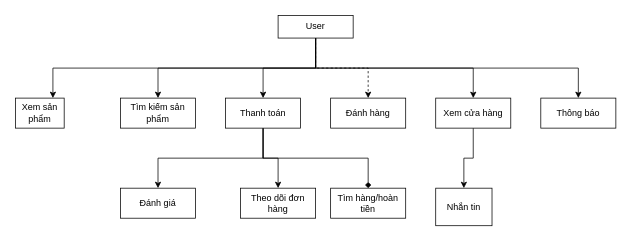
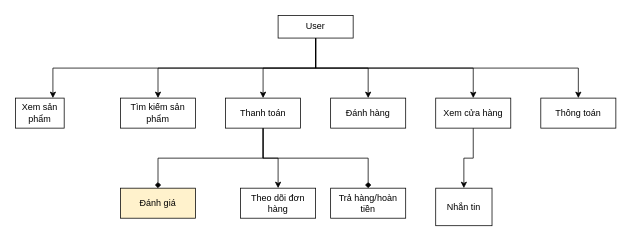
- <mxCell id="5" style="edgeStyle=orthogonalEdgeStyle;rounded=0;orthogonalLoop=1;jettySize=auto;html=1;dashed=1;" parent="1" source="8" target="14" edge="1"><mxGeometry relative="1" as="geometry" /></mxCell>
+ <mxCell id="5" style="edgeStyle=orthogonalEdgeStyle;rounded=0;orthogonalLoop=1;jettySize=auto;html=1;" parent="1" source="8" target="14" edge="1"><mxGeometry relative="1" as="geometry" /></mxCell>
- <mxCell id="18" value="Thông báo" style="rounded=0;whiteSpace=wrap;html=1;" parent="1" vertex="1"><mxGeometry x="720" y="130" width="100" height="40" as="geometry" /></mxCell>
+ <mxCell id="18" value="Thông toán" style="rounded=0;whiteSpace=wrap;html=1;" parent="1" vertex="1"><mxGeometry x="720" y="130" width="100" height="40" as="geometry" /></mxCell>
- <mxCell id="9" style="edgeStyle=orthogonalEdgeStyle;rounded=0;orthogonalLoop=1;jettySize=auto;html=1;entryX=0.5;entryY=0;entryDx=0;entryDy=0;" parent="1" source="12" target="20" edge="1"><mxGeometry relative="1" as="geometry"><Array as="points"><mxPoint x="350" y="210" /><mxPoint x="210" y="210" /></Array></mxGeometry></mxCell>
+ <mxCell id="9" style="edgeStyle=orthogonalEdgeStyle;rounded=0;orthogonalLoop=1;jettySize=auto;html=1;entryX=0.5;entryY=0;entryDx=0;entryDy=0;endArrow=diamond;" parent="1" source="12" target="20" edge="1"><mxGeometry relative="1" as="geometry"><Array as="points"><mxPoint x="350" y="210" /><mxPoint x="210" y="210" /></Array></mxGeometry></mxCell>
- <mxCell id="20" value="Đánh giá" style="rounded=0;whiteSpace=wrap;html=1;" parent="1" vertex="1"><mxGeometry x="160" y="250" width="100" height="40" as="geometry" /></mxCell>
+ <mxCell id="20" value="Đánh giá" style="rounded=0;whiteSpace=wrap;html=1;fillColor=#fff2cc;" parent="1" vertex="1"><mxGeometry x="160" y="250" width="100" height="40" as="geometry" /></mxCell>
- <mxCell id="21" value="Tìm hàng/hoàn tiền" style="rounded=0;whiteSpace=wrap;html=1;" parent="1" vertex="1"><mxGeometry x="440" y="250" width="100" height="40" as="geometry" /></mxCell>
+ <mxCell id="21" value="Trả hàng/hoàn tiền" style="rounded=0;whiteSpace=wrap;html=1;" parent="1" vertex="1"><mxGeometry x="440" y="250" width="100" height="40" as="geometry" /></mxCell>
